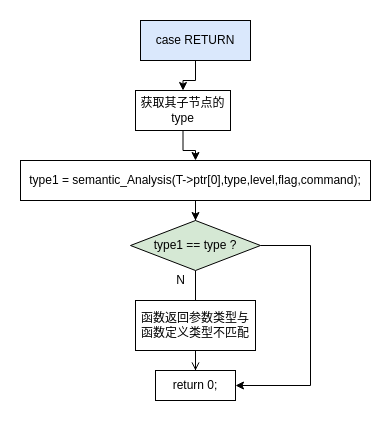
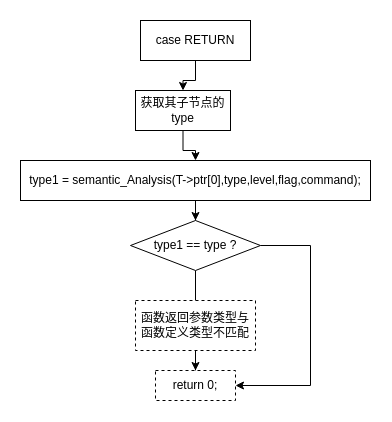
- <mxCell id="3" value="case RETURN" style="rounded=0;whiteSpace=wrap;html=1;fillColor=#dae8fc;" vertex="1" parent="1"><mxGeometry x="140" y="20" width="110" height="40" as="geometry" /></mxCell>
+ <mxCell id="3" value="case RETURN" style="rounded=0;whiteSpace=wrap;html=1;" vertex="1" parent="1"><mxGeometry x="140" y="20" width="110" height="40" as="geometry" /></mxCell>
- <mxCell id="10" value="type1 == type ?" style="rhombus;whiteSpace=wrap;html=1;fillColor=#d5e8d4;" vertex="1" parent="1"><mxGeometry x="130" y="220" width="130" height="50" as="geometry" /></mxCell>
+ <mxCell id="10" value="type1 == type ?" style="rhombus;whiteSpace=wrap;html=1;" vertex="1" parent="1"><mxGeometry x="130" y="220" width="130" height="50" as="geometry" /></mxCell>
- <mxCell id="14" value="N" style="text;html=1;align=center;verticalAlign=middle;resizable=0;points=[];autosize=1;" vertex="1" parent="1"><mxGeometry x="170" y="270" width="20" height="20" as="geometry" /></mxCell>
- <mxCell id="12" value="函数返回参数类型与函数定义类型不匹配" style="whiteSpace=wrap;html=1;" vertex="1" parent="1"><mxGeometry x="135" y="300" width="120" height="50" as="geometry" /></mxCell>
+ <mxCell id="12" value="函数返回参数类型与函数定义类型不匹配" style="whiteSpace=wrap;html=1;dashed=1;" vertex="1" parent="1"><mxGeometry x="135" y="300" width="120" height="50" as="geometry" /></mxCell>
- <mxCell id="11" style="edgeStyle=orthogonalEdgeStyle;rounded=0;orthogonalLoop=1;jettySize=auto;html=1;endArrow=open;" edge="1" parent="1" source="12" target="13"><mxGeometry relative="1" as="geometry" /></mxCell>
+ <mxCell id="11" style="edgeStyle=orthogonalEdgeStyle;rounded=0;orthogonalLoop=1;jettySize=auto;html=1;" edge="1" parent="1" source="12" target="13"><mxGeometry relative="1" as="geometry" /></mxCell>
- <mxCell id="13" value="return 0;" style="whiteSpace=wrap;html=1;" vertex="1" parent="1"><mxGeometry x="155" y="370" width="80" height="30" as="geometry" /></mxCell>
+ <mxCell id="13" value="return 0;" style="whiteSpace=wrap;html=1;dashed=1;" vertex="1" parent="1"><mxGeometry x="155" y="370" width="80" height="30" as="geometry" /></mxCell>
